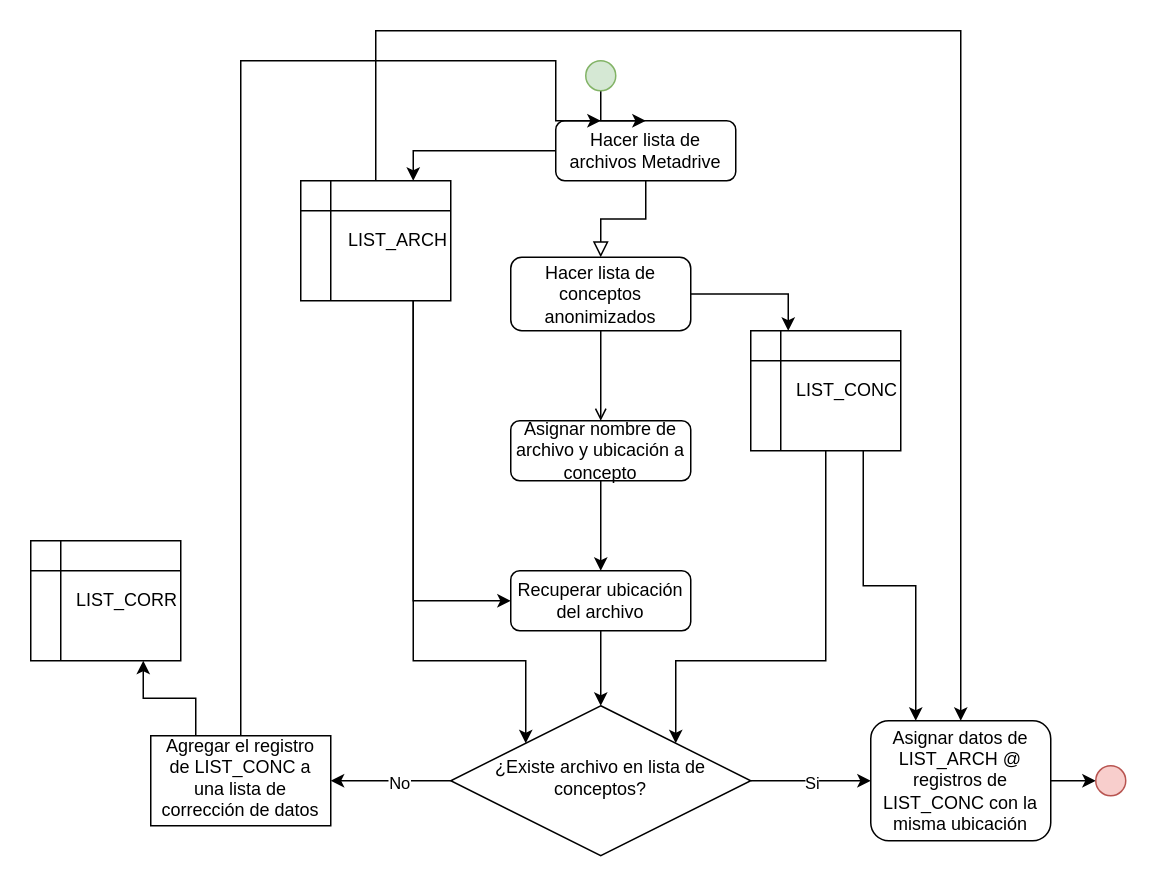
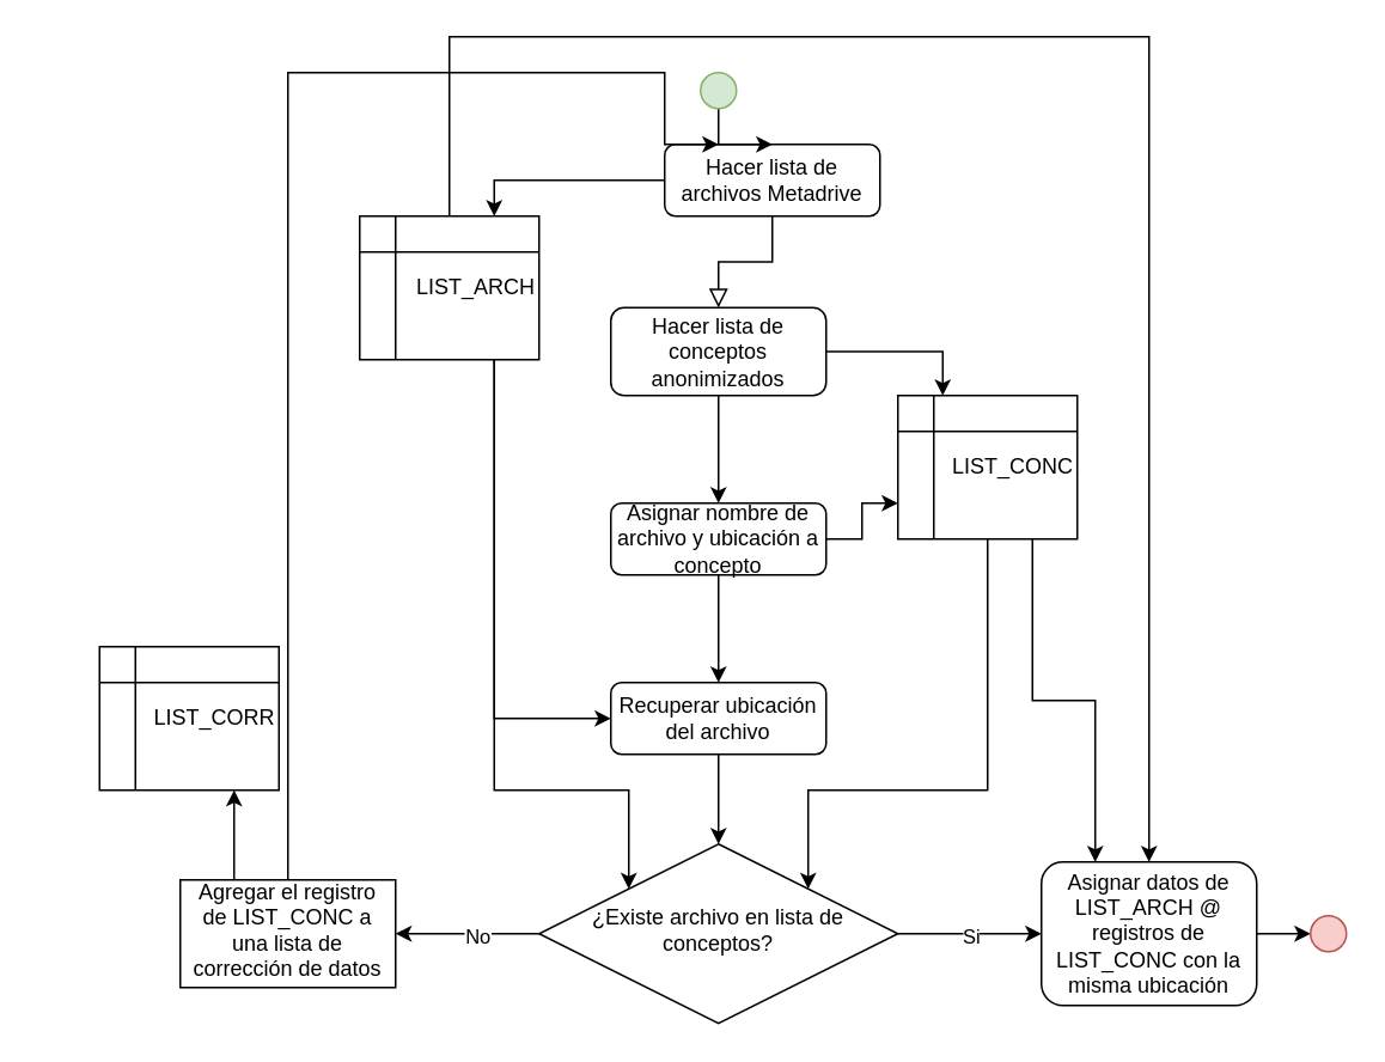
- <mxCell id="12" style="edgeStyle=orthogonalEdgeStyle;rounded=0;orthogonalLoop=1;jettySize=auto;html=1;exitX=0.5;exitY=1;exitDx=0;exitDy=0;entryX=0.5;entryY=0;entryDx=0;entryDy=0;endArrow=open;" edge="1" parent="1" source="14" target="17"><mxGeometry relative="1" as="geometry" /></mxCell>
+ <mxCell id="12" style="edgeStyle=orthogonalEdgeStyle;rounded=0;orthogonalLoop=1;jettySize=auto;html=1;exitX=0.5;exitY=1;exitDx=0;exitDy=0;entryX=0.5;entryY=0;entryDx=0;entryDy=0;" edge="1" parent="1" source="14" target="17"><mxGeometry relative="1" as="geometry" /></mxCell>
+ <mxCell id="16" style="edgeStyle=orthogonalEdgeStyle;rounded=0;orthogonalLoop=1;jettySize=auto;html=1;entryX=0;entryY=0.75;entryDx=0;entryDy=0;" edge="1" parent="1" source="17" target="24"><mxGeometry relative="1" as="geometry" /></mxCell>
- <mxCell id="33" value="LIST_CORR" style="shape=internalStorage;whiteSpace=wrap;html=1;backgroundOutline=1;align=right;" vertex="1" parent="1"><mxGeometry x="20" y="360" width="100" height="80" as="geometry" /></mxCell>
+ <mxCell id="33" value="LIST_CORR" style="shape=internalStorage;whiteSpace=wrap;html=1;backgroundOutline=1;align=right;" vertex="1" parent="1"><mxGeometry x="55" y="360" width="100" height="80" as="geometry" /></mxCell>
